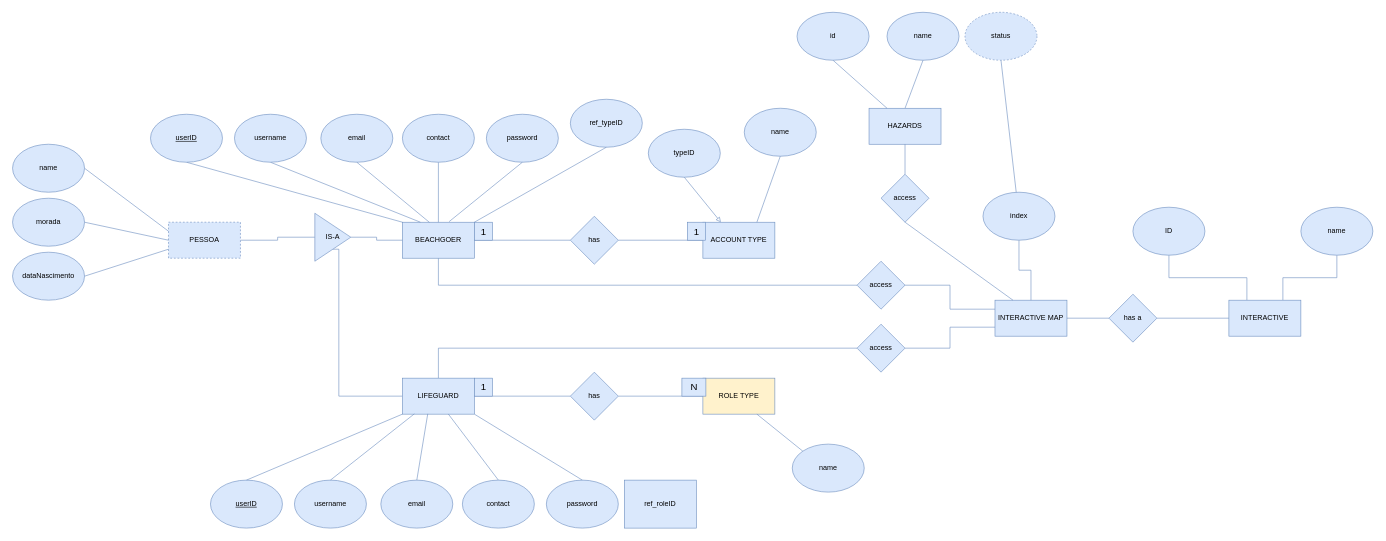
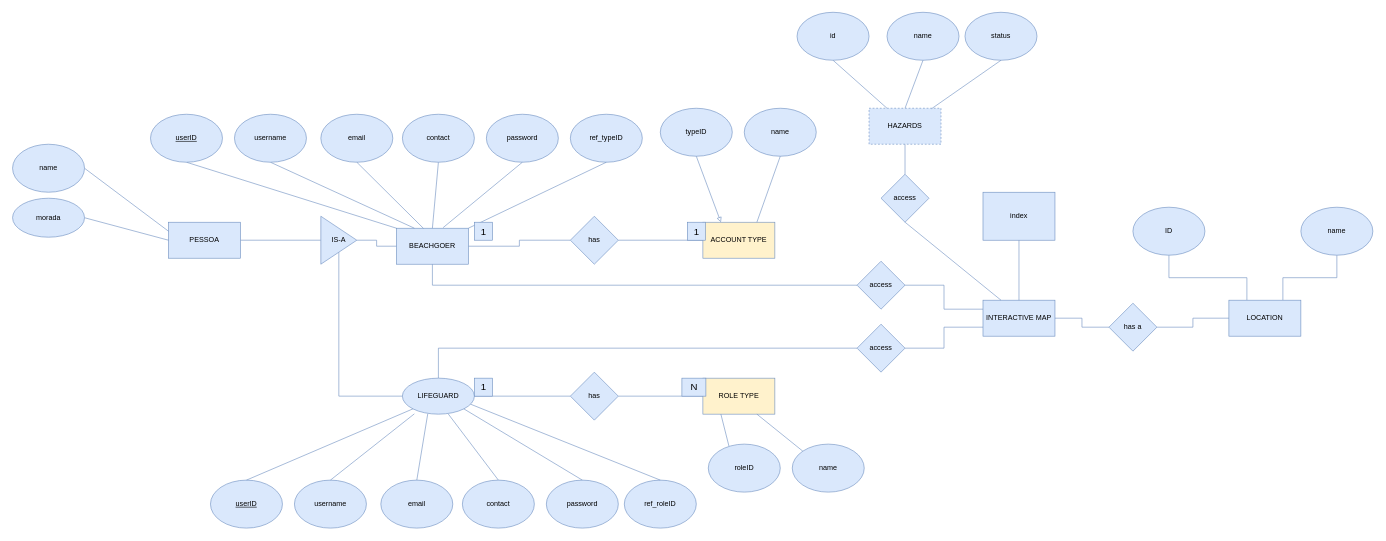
- <mxCell id="84" value="status" style="ellipse;whiteSpace=wrap;html=1;fillColor=#dae8fc;strokeColor=#6c8ebf;dashed=1;" vertex="1" parent="1"><mxGeometry x="1608" y="20" width="120" height="80" as="geometry" /></mxCell>
+ <mxCell id="84" value="status" style="ellipse;whiteSpace=wrap;html=1;fillColor=#dae8fc;strokeColor=#6c8ebf;" vertex="1" parent="1"><mxGeometry x="1608" y="20" width="120" height="80" as="geometry" /></mxCell>
- <mxCell id="46" value="ref_typeID" style="ellipse;whiteSpace=wrap;html=1;fillColor=#dae8fc;strokeColor=#6c8ebf;" vertex="1" parent="1"><mxGeometry x="950" y="165" width="120" height="80" as="geometry" /></mxCell>
+ <mxCell id="46" value="ref_typeID" style="ellipse;whiteSpace=wrap;html=1;fillColor=#dae8fc;strokeColor=#6c8ebf;" vertex="1" parent="1"><mxGeometry x="950" y="190" width="120" height="80" as="geometry" /></mxCell>
- <mxCell id="78" value="HAZARDS" style="rounded=0;whiteSpace=wrap;html=1;fillColor=#dae8fc;strokeColor=#6c8ebf;" vertex="1" parent="1"><mxGeometry x="1448" y="180" width="120" height="60" as="geometry" /></mxCell>
+ <mxCell id="78" value="HAZARDS" style="rounded=0;whiteSpace=wrap;html=1;fillColor=#dae8fc;strokeColor=#6c8ebf;dashed=1;" vertex="1" parent="1"><mxGeometry x="1448" y="180" width="120" height="60" as="geometry" /></mxCell>
- <mxCell id="85" style="rounded=0;orthogonalLoop=1;jettySize=auto;html=1;exitX=0.5;exitY=1;exitDx=0;exitDy=0;startArrow=none;startFill=0;endArrow=none;endFill=0;fillColor=#dae8fc;strokeColor=#6c8ebf;" edge="1" parent="1" source="84" target="70"><mxGeometry relative="1" as="geometry" /></mxCell>
+ <mxCell id="85" style="rounded=0;orthogonalLoop=1;jettySize=auto;html=1;exitX=0.5;exitY=1;exitDx=0;exitDy=0;entryX=0.869;entryY=0.012;entryDx=0;entryDy=0;entryPerimeter=0;startArrow=none;startFill=0;endArrow=none;endFill=0;fillColor=#dae8fc;strokeColor=#6c8ebf;" edge="1" parent="1" source="84" target="78"><mxGeometry relative="1" as="geometry" /></mxCell>
- <mxCell id="13" value="typeID" style="ellipse;whiteSpace=wrap;html=1;fillColor=#dae8fc;strokeColor=#6c8ebf;" vertex="1" parent="1"><mxGeometry x="1080" y="215" width="120" height="80" as="geometry" /></mxCell>
+ <mxCell id="13" value="typeID" style="ellipse;whiteSpace=wrap;html=1;fillColor=#dae8fc;strokeColor=#6c8ebf;" vertex="1" parent="1"><mxGeometry x="1100" y="180" width="120" height="80" as="geometry" /></mxCell>
- <mxCell id="70" value="index" style="ellipse;whiteSpace=wrap;html=1;fillColor=#dae8fc;strokeColor=#6c8ebf;" vertex="1" parent="1"><mxGeometry x="1638" y="320" width="120" height="80" as="geometry" /></mxCell>
+ <mxCell id="70" value="index" style="whiteSpace=wrap;html=1;fillColor=#dae8fc;strokeColor=#6c8ebf;rounded=0;" vertex="1" parent="1"><mxGeometry x="1638" y="320" width="120" height="80" as="geometry" /></mxCell>
- <mxCell id="21" value="morada" style="ellipse;whiteSpace=wrap;html=1;fillColor=#dae8fc;strokeColor=#6c8ebf;" vertex="1" parent="1"><mxGeometry x="20" y="330" width="120" height="80" as="geometry" /></mxCell>
+ <mxCell id="21" value="morada" style="ellipse;whiteSpace=wrap;html=1;fillColor=#dae8fc;strokeColor=#6c8ebf;" vertex="1" parent="1"><mxGeometry x="20" y="330" width="120" height="65" as="geometry" /></mxCell>
- <mxCell id="26" value="IS-A" style="triangle;whiteSpace=wrap;html=1;fillColor=#dae8fc;strokeColor=#6c8ebf;" vertex="1" parent="1"><mxGeometry x="524" y="355" width="60" height="80" as="geometry" /></mxCell>
+ <mxCell id="26" value="IS-A" style="triangle;whiteSpace=wrap;html=1;fillColor=#dae8fc;strokeColor=#6c8ebf;" vertex="1" parent="1"><mxGeometry x="534" y="360" width="60" height="80" as="geometry" /></mxCell>
- <mxCell id="17" value="PESSOA" style="rounded=0;whiteSpace=wrap;html=1;fillColor=#dae8fc;strokeColor=#6c8ebf;dashed=1;" vertex="1" parent="1"><mxGeometry x="280" y="370" width="120" height="60" as="geometry" /></mxCell>
+ <mxCell id="17" value="PESSOA" style="rounded=0;whiteSpace=wrap;html=1;fillColor=#dae8fc;strokeColor=#6c8ebf;" vertex="1" parent="1"><mxGeometry x="280" y="370" width="120" height="60" as="geometry" /></mxCell>
- <mxCell id="6" value="BEACHGOER" style="rounded=0;whiteSpace=wrap;html=1;fillColor=#dae8fc;strokeColor=#6c8ebf;" vertex="1" parent="1"><mxGeometry x="670" y="370" width="120" height="60" as="geometry" /></mxCell>
+ <mxCell id="6" value="BEACHGOER" style="rounded=0;whiteSpace=wrap;html=1;fillColor=#dae8fc;strokeColor=#6c8ebf;" vertex="1" parent="1"><mxGeometry x="660" y="380" width="120" height="60" as="geometry" /></mxCell>
- <mxCell id="28" value="ACCOUNT TYPE" style="rounded=0;whiteSpace=wrap;html=1;fillColor=#dae8fc;strokeColor=#6c8ebf;" vertex="1" parent="1"><mxGeometry x="1171" y="370" width="120" height="60" as="geometry" /></mxCell>
+ <mxCell id="28" value="ACCOUNT TYPE" style="rounded=0;whiteSpace=wrap;html=1;fillColor=#fff2cc;strokeColor=#6c8ebf;" vertex="1" parent="1"><mxGeometry x="1171" y="370" width="120" height="60" as="geometry" /></mxCell>
- <mxCell id="22" style="rounded=0;orthogonalLoop=1;jettySize=auto;html=1;exitX=1;exitY=0.5;exitDx=0;exitDy=0;entryX=0;entryY=0.75;entryDx=0;entryDy=0;endArrow=none;endFill=0;fillColor=#dae8fc;strokeColor=#6c8ebf;" edge="1" parent="1" source="23" target="17"><mxGeometry relative="1" as="geometry" /></mxCell>
- <mxCell id="23" value="dataNascimento" style="ellipse;whiteSpace=wrap;html=1;fillColor=#dae8fc;strokeColor=#6c8ebf;" vertex="1" parent="1"><mxGeometry x="20" y="420" width="120" height="80" as="geometry" /></mxCell>
- <mxCell id="66" value="INTERACTIVE MAP" style="rounded=0;whiteSpace=wrap;html=1;fillColor=#dae8fc;strokeColor=#6c8ebf;" vertex="1" parent="1"><mxGeometry x="1658" y="500" width="120" height="60" as="geometry" /></mxCell>
+ <mxCell id="66" value="INTERACTIVE MAP" style="rounded=0;whiteSpace=wrap;html=1;fillColor=#dae8fc;strokeColor=#6c8ebf;" vertex="1" parent="1"><mxGeometry x="1638" y="500" width="120" height="60" as="geometry" /></mxCell>
- <mxCell id="77" value="has a" style="rhombus;whiteSpace=wrap;html=1;fillColor=#dae8fc;strokeColor=#6c8ebf;" vertex="1" parent="1"><mxGeometry x="1848" y="490" width="80" height="80" as="geometry" /></mxCell>
+ <mxCell id="77" value="has a" style="rhombus;whiteSpace=wrap;html=1;fillColor=#dae8fc;strokeColor=#6c8ebf;" vertex="1" parent="1"><mxGeometry x="1848" y="505" width="80" height="80" as="geometry" /></mxCell>
- <mxCell id="75" value="INTERACTIVE" style="rounded=0;whiteSpace=wrap;html=1;fillColor=#dae8fc;strokeColor=#6c8ebf;" vertex="1" parent="1"><mxGeometry x="2048" y="500" width="120" height="60" as="geometry" /></mxCell>
+ <mxCell id="75" value="LOCATION" style="rounded=0;whiteSpace=wrap;html=1;fillColor=#dae8fc;strokeColor=#6c8ebf;" vertex="1" parent="1"><mxGeometry x="2048" y="500" width="120" height="60" as="geometry" /></mxCell>
- <mxCell id="35" value="LIFEGUARD" style="rounded=0;whiteSpace=wrap;html=1;fillColor=#dae8fc;strokeColor=#6c8ebf;" vertex="1" parent="1"><mxGeometry x="670" y="630" width="120" height="60" as="geometry" /></mxCell>
+ <mxCell id="35" value="LIFEGUARD" style="ellipse;whiteSpace=wrap;html=1;fillColor=#dae8fc;strokeColor=#6c8ebf;" vertex="1" parent="1"><mxGeometry x="670" y="630" width="120" height="60" as="geometry" /></mxCell>
+ <mxCell id="58" style="rounded=0;orthogonalLoop=1;jettySize=auto;html=1;exitX=0.287;exitY=0.041;exitDx=0;exitDy=0;entryX=0.25;entryY=1;entryDx=0;entryDy=0;endArrow=none;endFill=0;exitPerimeter=0;fillColor=#dae8fc;strokeColor=#6c8ebf;" edge="1" parent="1" source="55" target="54"><mxGeometry relative="1" as="geometry"><mxPoint x="1461" y="840" as="sourcePoint" /><mxPoint x="1281" y="930" as="targetPoint" /></mxGeometry></mxCell>
+ <mxCell id="49" style="rounded=0;orthogonalLoop=1;jettySize=auto;html=1;exitX=0.5;exitY=0;exitDx=0;exitDy=0;entryX=1;entryY=0.75;entryDx=0;entryDy=0;endArrow=none;endFill=0;fillColor=#dae8fc;strokeColor=#6c8ebf;" edge="1" parent="1" source="48" target="35"><mxGeometry relative="1" as="geometry"><mxPoint x="980" y="810" as="sourcePoint" /><mxPoint x="800" y="700" as="targetPoint" /></mxGeometry></mxCell>
+ <mxCell id="55" value="roleID" style="ellipse;whiteSpace=wrap;html=1;fillColor=#dae8fc;strokeColor=#6c8ebf;" vertex="1" parent="1"><mxGeometry x="1180" y="740" width="120" height="80" as="geometry" /></mxCell>
- <mxCell id="48" value="ref_roleID" style="whiteSpace=wrap;html=1;fillColor=#dae8fc;strokeColor=#6c8ebf;rounded=0;" vertex="1" parent="1"><mxGeometry x="1040" y="800" width="120" height="80" as="geometry" /></mxCell>
+ <mxCell id="48" value="ref_roleID" style="ellipse;whiteSpace=wrap;html=1;fillColor=#dae8fc;strokeColor=#6c8ebf;" vertex="1" parent="1"><mxGeometry x="1040" y="800" width="120" height="80" as="geometry" /></mxCell>
